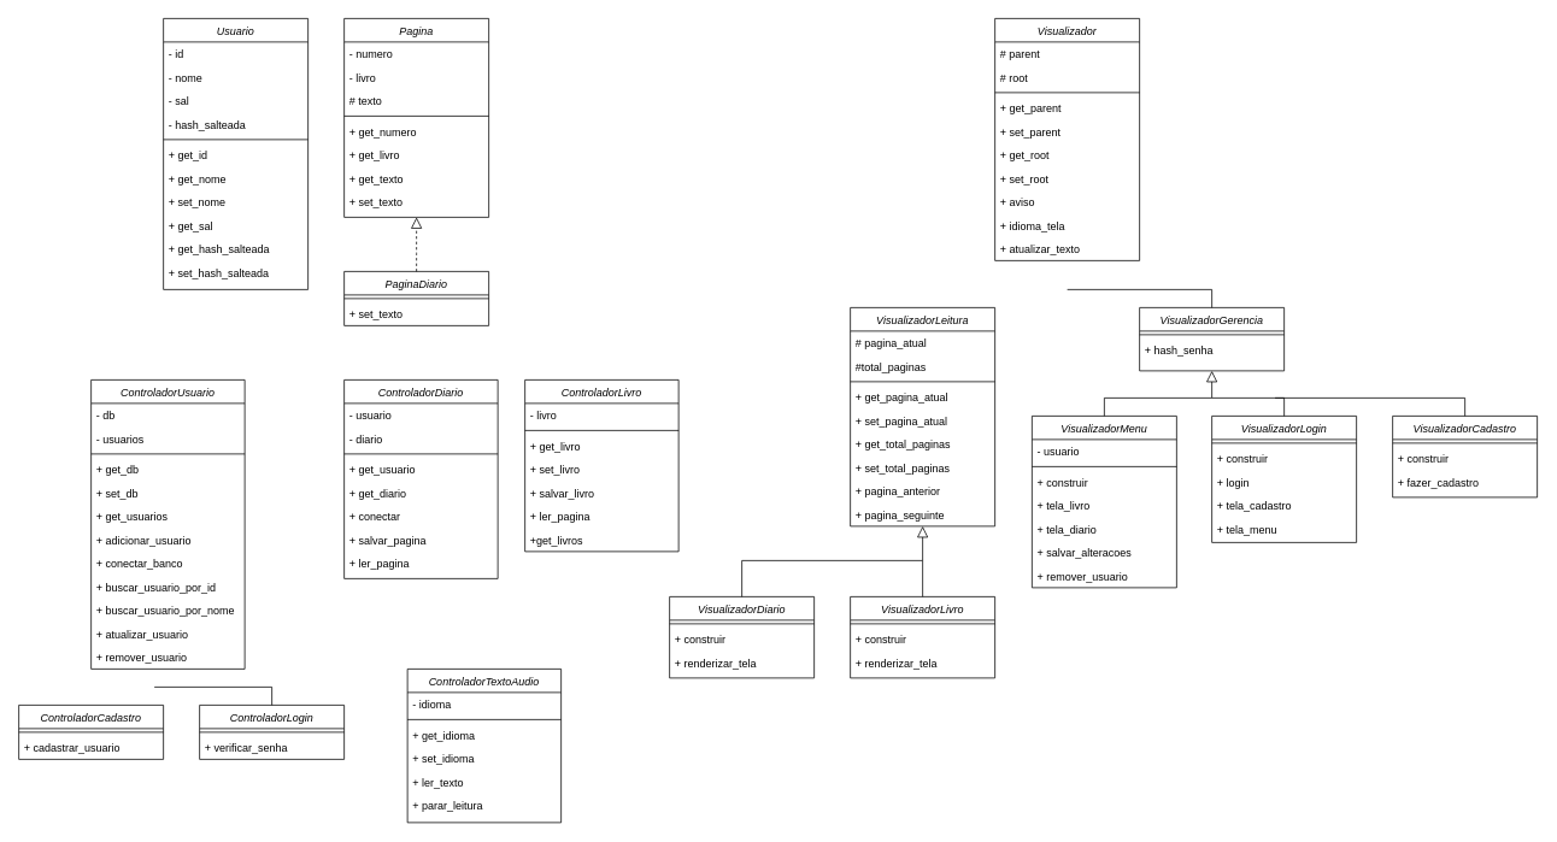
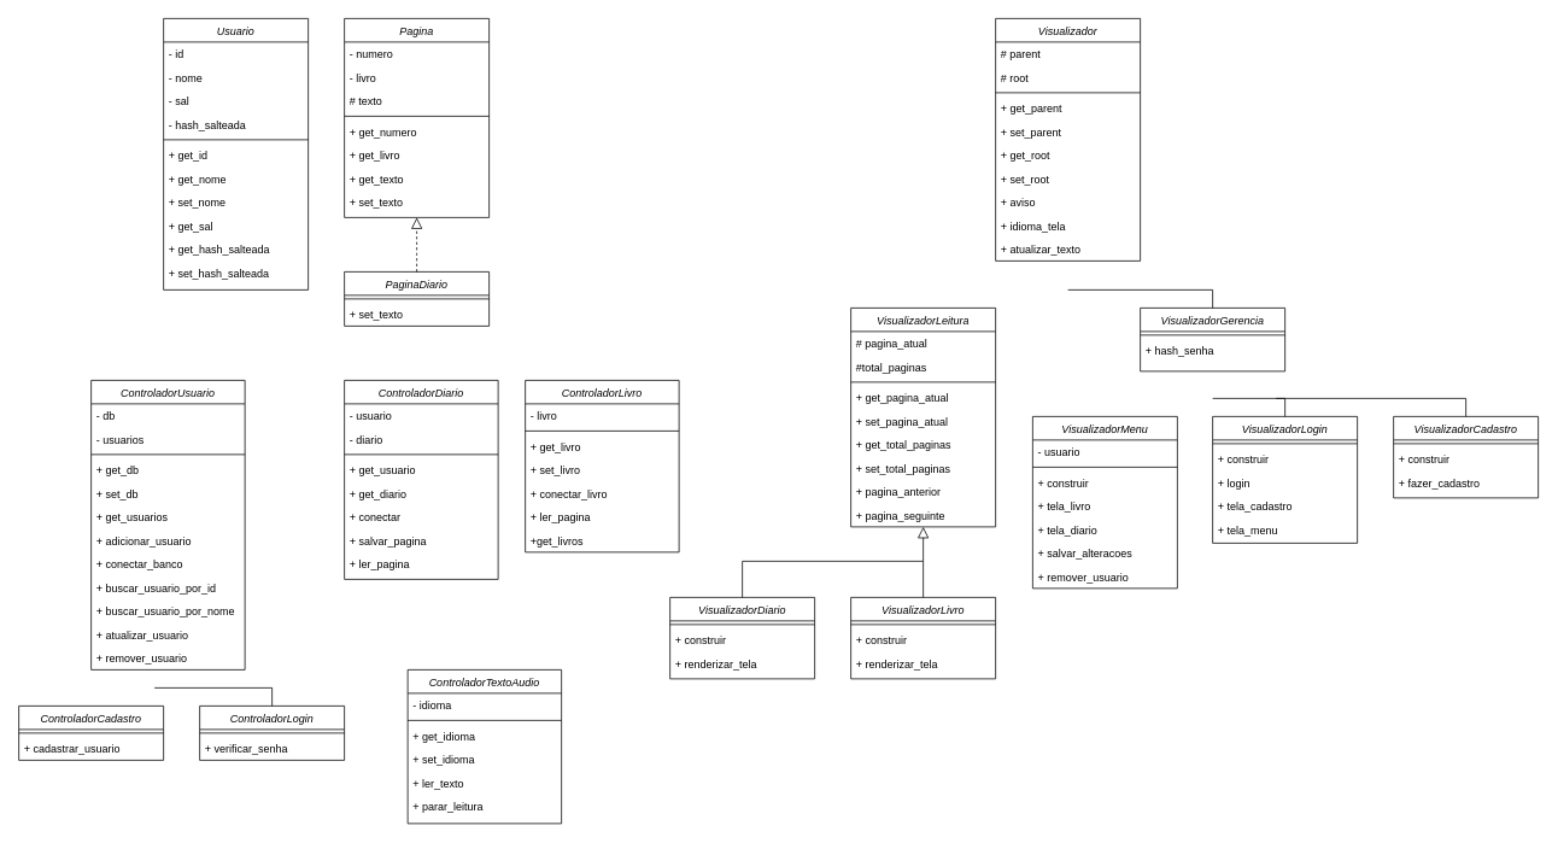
- <mxCell id="35" value="" style="endArrow=block;endSize=10;endFill=0;shadow=0;strokeWidth=1;rounded=0;edgeStyle=elbowEdgeStyle;elbow=vertical;exitX=0.5;exitY=0;exitDx=0;exitDy=0;entryX=0.5;entryY=1;entryDx=0;entryDy=0;" edge="1" parent="1" source="27" target="23"><mxGeometry width="160" relative="1" as="geometry"><mxPoint x="1080" y="365.01" as="sourcePoint" /><mxPoint x="1238.08" y="316" as="targetPoint" /><Array as="points"><mxPoint x="1310" y="440" /></Array></mxGeometry></mxCell>
- <mxCell id="117" value="+ salvar_livro" style="text;align=left;verticalAlign=top;spacingLeft=4;spacingRight=4;overflow=hidden;rotatable=0;points=[[0,0.5],[1,0.5]];portConstraint=eastwest;" vertex="1" parent="112"><mxGeometry y="112" width="170" height="26" as="geometry" /></mxCell>
+ <mxCell id="117" value="+ conectar_livro" style="text;align=left;verticalAlign=top;spacingLeft=4;spacingRight=4;overflow=hidden;rotatable=0;points=[[0,0.5],[1,0.5]];portConstraint=eastwest;" vertex="1" parent="112"><mxGeometry y="112" width="170" height="26" as="geometry" /></mxCell>
